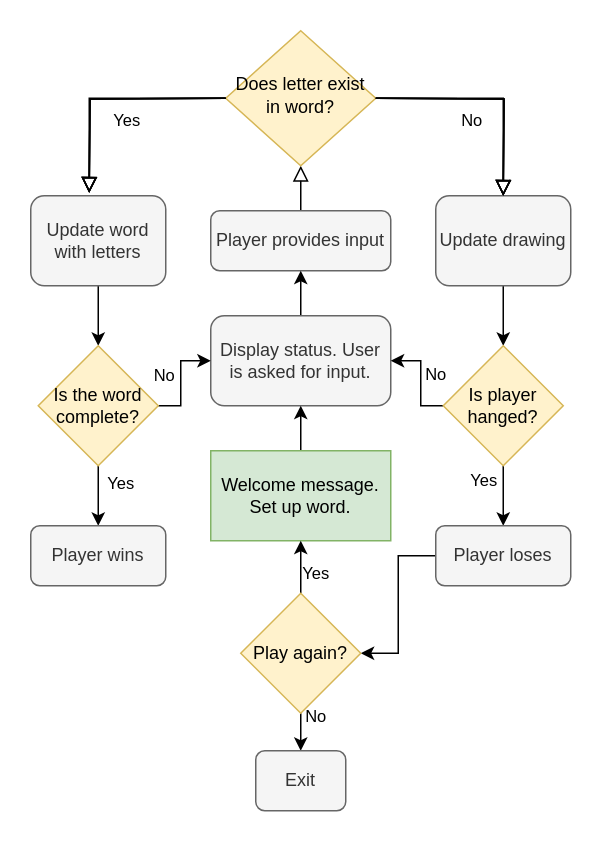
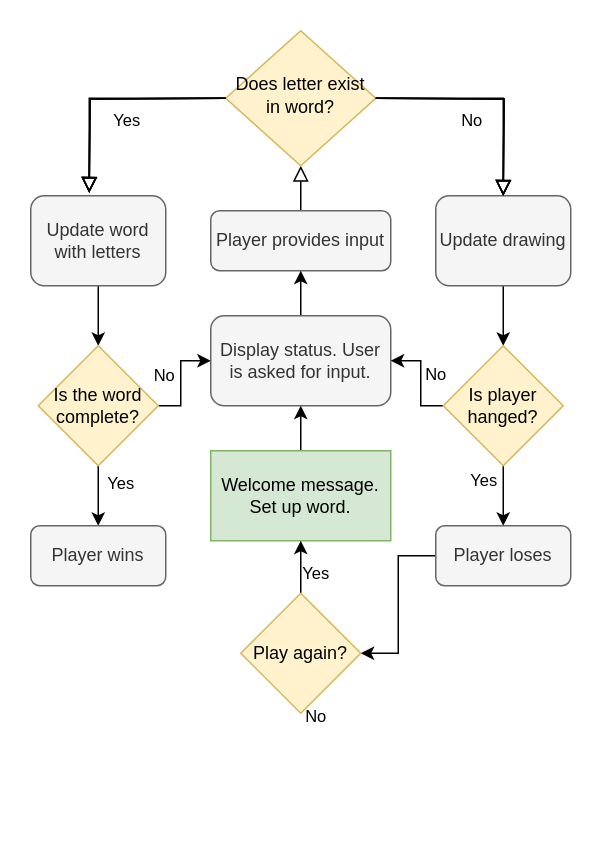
- <mxCell id="27" style="edgeStyle=orthogonalEdgeStyle;rounded=0;orthogonalLoop=1;jettySize=auto;html=1;" parent="1" source="29" target="30" edge="1"><mxGeometry relative="1" as="geometry"><mxPoint x="200" y="530" as="targetPoint" /></mxGeometry></mxCell>
- <mxCell id="30" value="Exit" style="rounded=1;whiteSpace=wrap;html=1;fillColor=#f5f5f5;strokeColor=#666666;fontColor=#333333;" parent="1" vertex="1"><mxGeometry x="170" y="500" width="60" height="40" as="geometry" /></mxCell>
